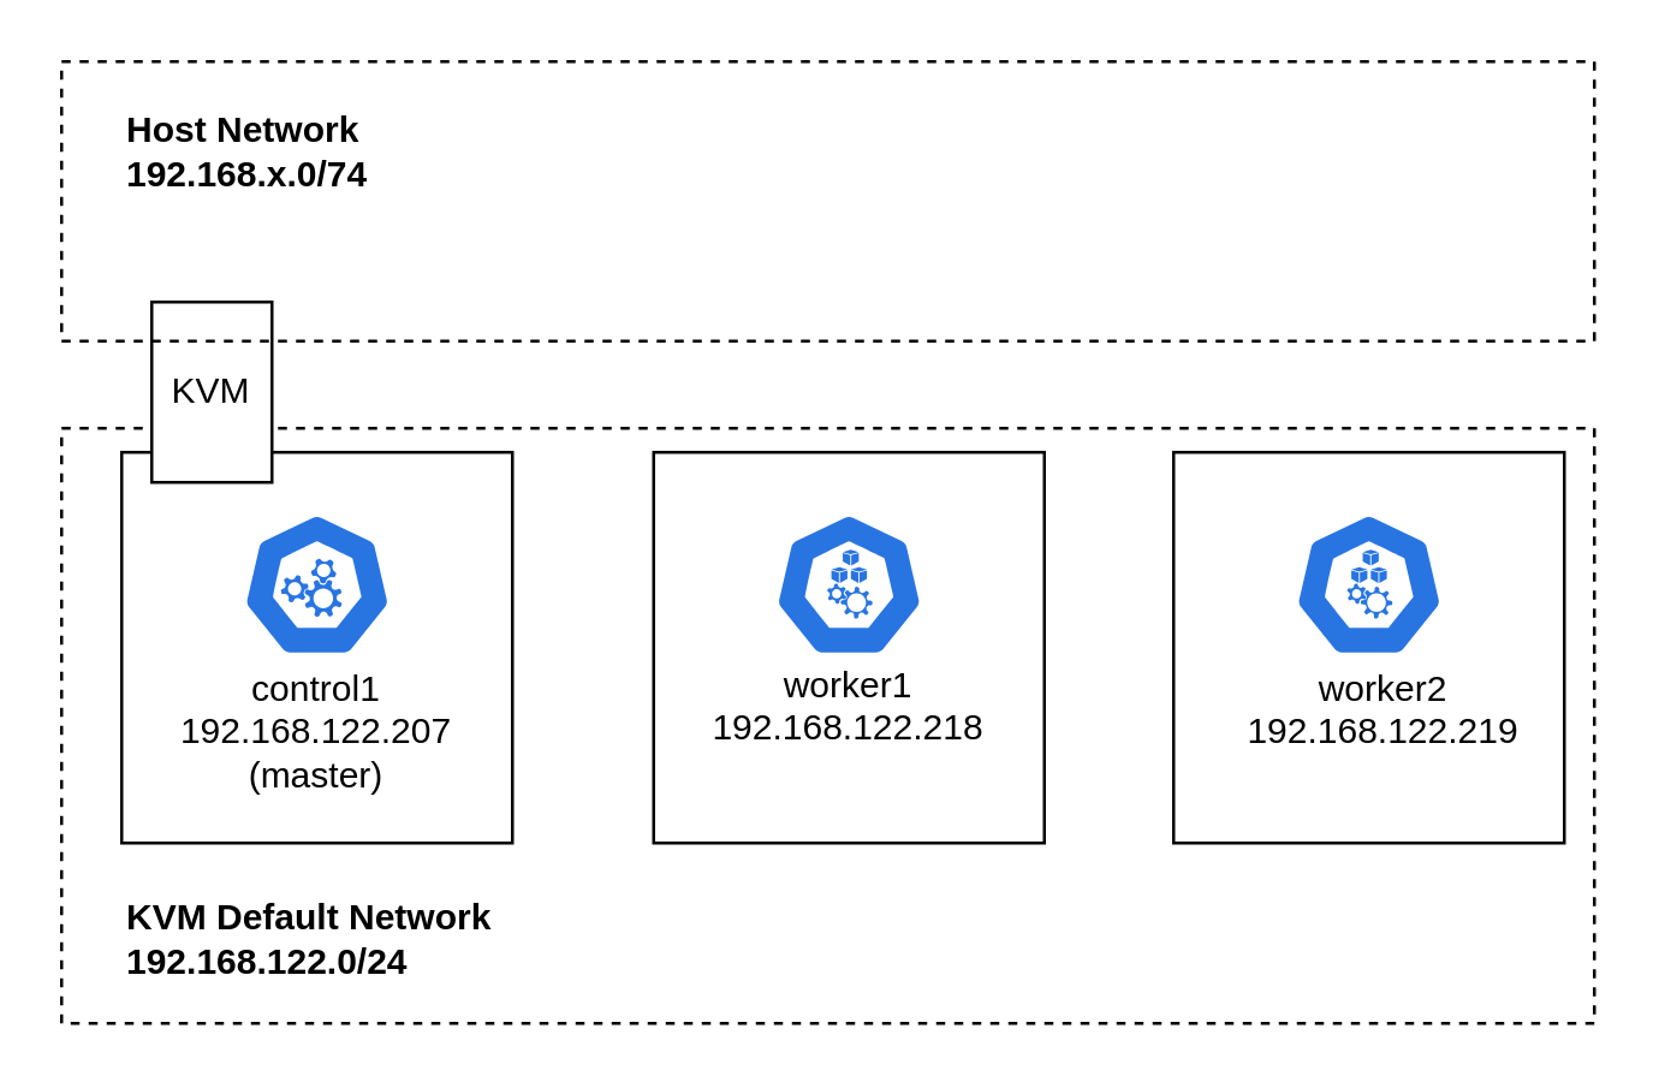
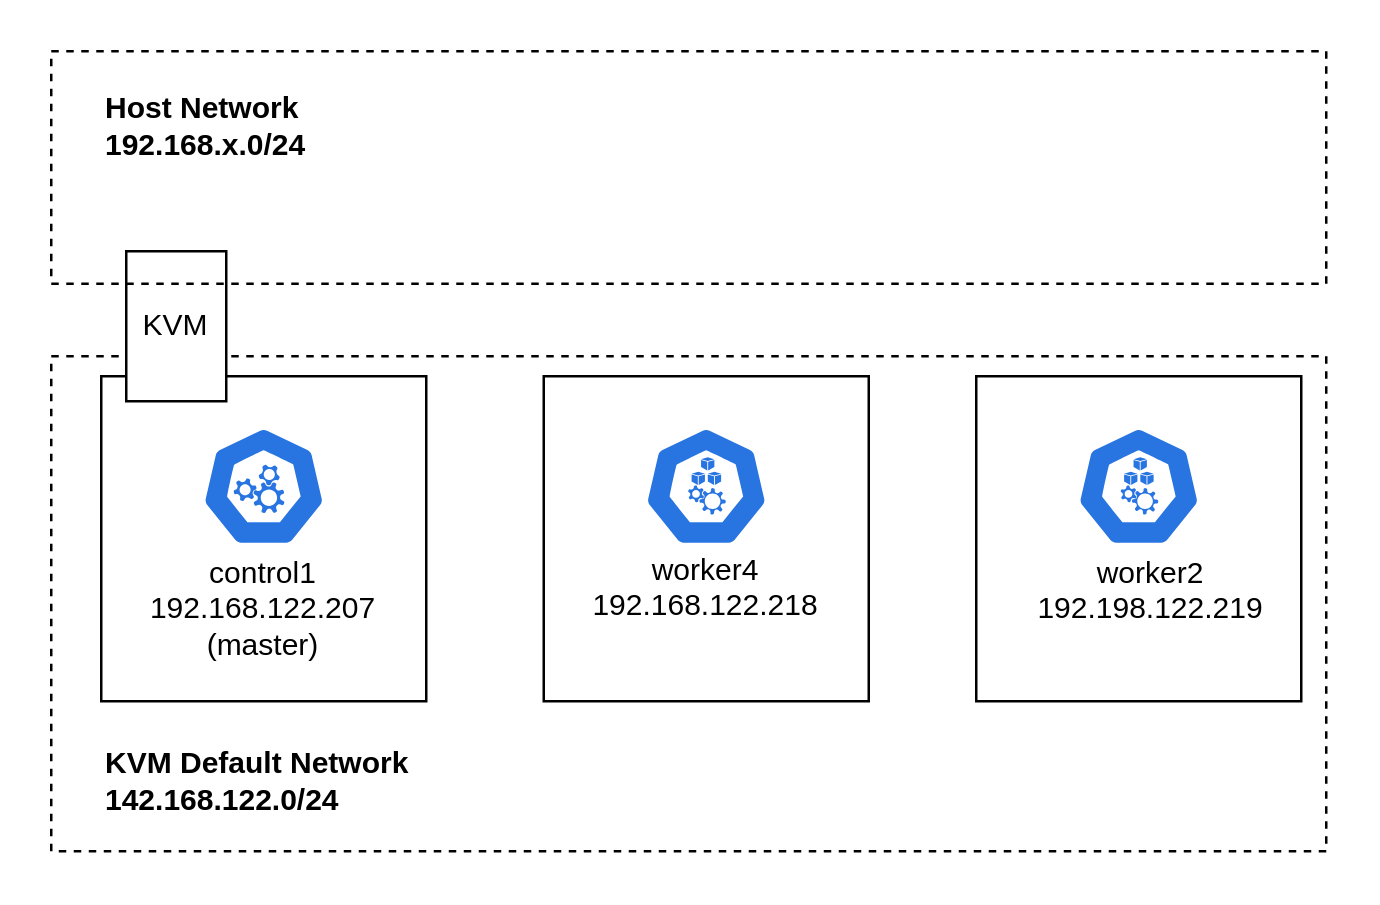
- <mxCell id="15" value="&lt;div&gt;Host Network&lt;/div&gt;&lt;div&gt;192.168.x.0/74&lt;/div&gt;" style="text;html=1;strokeColor=none;fillColor=none;align=left;verticalAlign=middle;whiteSpace=wrap;rounded=0;dashed=1;fontStyle=1" parent="1" vertex="1"><mxGeometry x="40" y="40" width="200" height="20" as="geometry" /></mxCell>
+ <mxCell id="15" value="&lt;div&gt;Host Network&lt;/div&gt;&lt;div&gt;192.168.x.0/24&lt;/div&gt;" style="text;html=1;strokeColor=none;fillColor=none;align=left;verticalAlign=middle;whiteSpace=wrap;rounded=0;dashed=1;fontStyle=1" parent="1" vertex="1"><mxGeometry x="40" y="40" width="200" height="20" as="geometry" /></mxCell>
- <mxCell id="10" value="&lt;div align=&quot;center&quot;&gt;worker1&lt;/div&gt;&lt;div align=&quot;center&quot;&gt;192.168.122.218&lt;/div&gt;&lt;div align=&quot;center&quot;&gt;&lt;br&gt;&lt;/div&gt;" style="text;html=1;strokeColor=none;fillColor=none;align=center;verticalAlign=middle;whiteSpace=wrap;rounded=0;" parent="1" vertex="1"><mxGeometry x="262" y="213" width="40" height="58" as="geometry" /></mxCell>
+ <mxCell id="10" value="&lt;div align=&quot;center&quot;&gt;worker4&lt;/div&gt;&lt;div align=&quot;center&quot;&gt;192.168.122.218&lt;/div&gt;&lt;div align=&quot;center&quot;&gt;&lt;br&gt;&lt;/div&gt;" style="text;html=1;strokeColor=none;fillColor=none;align=center;verticalAlign=middle;whiteSpace=wrap;rounded=0;" parent="1" vertex="1"><mxGeometry x="262" y="213" width="40" height="58" as="geometry" /></mxCell>
- <mxCell id="11" value="&lt;div align=&quot;center&quot;&gt;worker2&lt;/div&gt;&lt;div align=&quot;center&quot;&gt;192.168.122.219&lt;br&gt;&lt;/div&gt;&lt;div align=&quot;center&quot;&gt;&lt;br&gt;&lt;/div&gt;" style="text;html=1;strokeColor=none;fillColor=none;align=center;verticalAlign=middle;whiteSpace=wrap;rounded=0;" parent="1" vertex="1"><mxGeometry x="440" y="214" width="40" height="58" as="geometry" /></mxCell>
+ <mxCell id="11" value="&lt;div align=&quot;center&quot;&gt;worker2&lt;/div&gt;&lt;div align=&quot;center&quot;&gt;192.198.122.219&lt;br&gt;&lt;/div&gt;&lt;div align=&quot;center&quot;&gt;&lt;br&gt;&lt;/div&gt;" style="text;html=1;strokeColor=none;fillColor=none;align=center;verticalAlign=middle;whiteSpace=wrap;rounded=0;" parent="1" vertex="1"><mxGeometry x="440" y="214" width="40" height="58" as="geometry" /></mxCell>
- <mxCell id="13" value="KVM Default Network 192.168.122.0/24" style="text;html=1;strokeColor=none;fillColor=none;align=left;verticalAlign=middle;whiteSpace=wrap;rounded=0;dashed=1;fontStyle=1" parent="1" vertex="1"><mxGeometry x="40" y="302" width="200" height="20" as="geometry" /></mxCell>
+ <mxCell id="13" value="KVM Default Network 142.168.122.0/24" style="text;html=1;strokeColor=none;fillColor=none;align=left;verticalAlign=middle;whiteSpace=wrap;rounded=0;dashed=1;fontStyle=1" parent="1" vertex="1"><mxGeometry x="40" y="302" width="200" height="20" as="geometry" /></mxCell>
